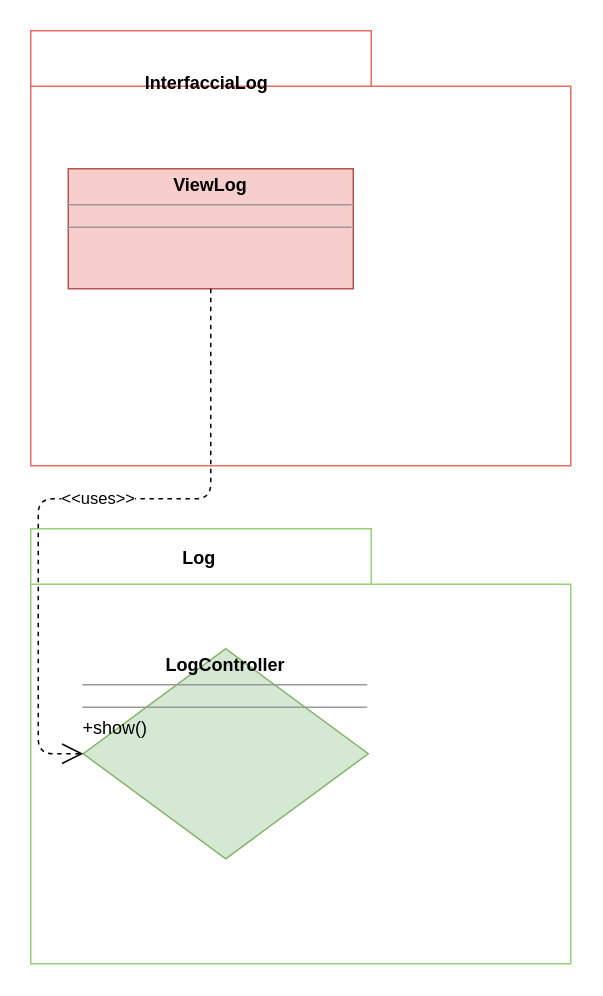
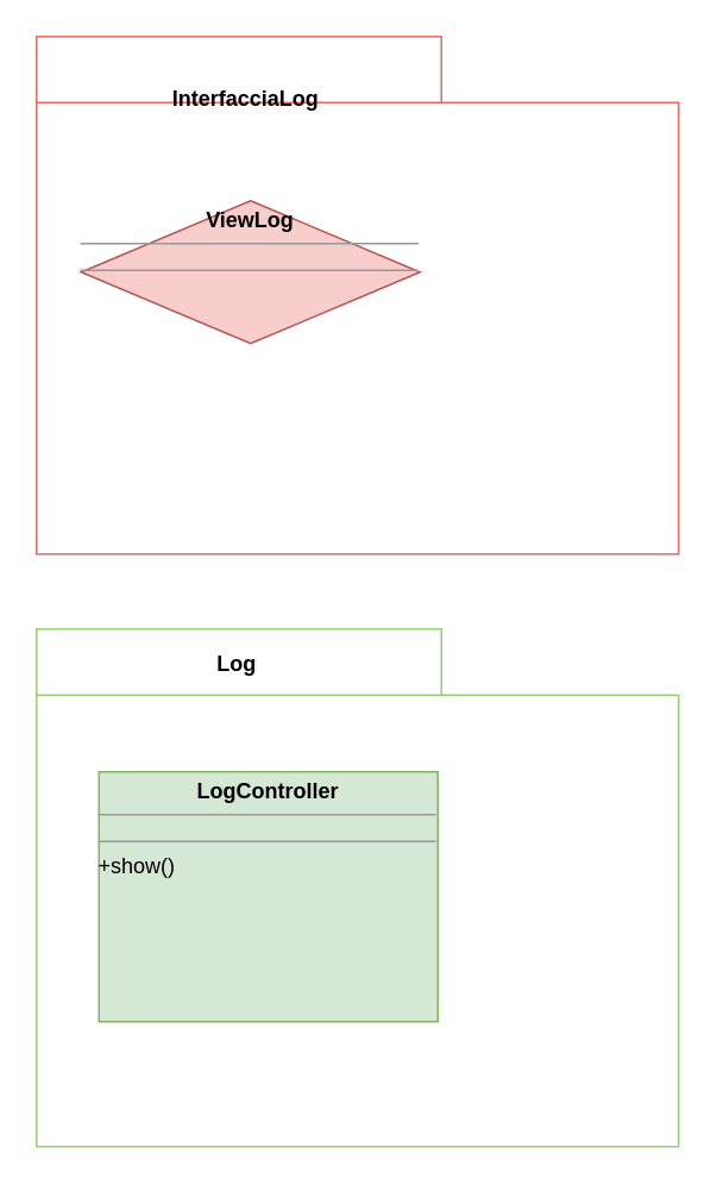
- <mxCell id="4" value="&lt;p style=&quot;margin: 0px ; margin-top: 4px ; text-align: center&quot;&gt;&lt;b&gt;ViewLog&lt;/b&gt;&lt;br&gt;&lt;/p&gt;&lt;hr size=&quot;1&quot;&gt;&lt;div style=&quot;height: 2px&quot;&gt;&lt;/div&gt;&lt;hr size=&quot;1&quot;&gt;&lt;div style=&quot;height: 2px&quot;&gt;&lt;/div&gt;" style="verticalAlign=top;align=left;overflow=fill;fontSize=12;fontFamily=Helvetica;html=1;fillColor=#f8cecc;strokeColor=#b85450;" parent="1" vertex="1"><mxGeometry x="45" y="112" width="190" height="80" as="geometry" /></mxCell>
+ <mxCell id="4" value="&lt;p style=&quot;margin: 0px ; margin-top: 4px ; text-align: center&quot;&gt;&lt;b&gt;ViewLog&lt;/b&gt;&lt;br&gt;&lt;/p&gt;&lt;hr size=&quot;1&quot;&gt;&lt;div style=&quot;height: 2px&quot;&gt;&lt;/div&gt;&lt;hr size=&quot;1&quot;&gt;&lt;div style=&quot;height: 2px&quot;&gt;&lt;/div&gt;" style="rhombus;verticalAlign=top;align=left;overflow=fill;fontSize=12;fontFamily=Helvetica;html=1;fillColor=#f8cecc;strokeColor=#b85450;" parent="1" vertex="1"><mxGeometry x="45" y="112" width="190" height="80" as="geometry" /></mxCell>
- <mxCell id="8" value="&amp;lt;&amp;lt;uses&amp;gt;&amp;gt;" style="endArrow=open;endSize=12;dashed=1;html=1;fontColor=#000000;exitX=0.5;exitY=1;exitDx=0;exitDy=0;entryX=0;entryY=0.5;entryDx=0;entryDy=0;edgeStyle=orthogonalEdgeStyle;" parent="1" source="4" target="7" edge="1"><mxGeometry x="-0.055" width="160" relative="1" as="geometry"><mxPoint x="45" y="262" as="sourcePoint" /><mxPoint x="115" y="492" as="targetPoint" /><Array as="points"><mxPoint x="140" y="332" /><mxPoint x="25" y="332" /><mxPoint x="25" y="502" /></Array><mxPoint as="offset" /></mxGeometry></mxCell>
- <mxCell id="7" value="&lt;p style=&quot;margin: 0px ; margin-top: 4px ; text-align: center&quot;&gt;&lt;b&gt;LogController&lt;/b&gt;&lt;br&gt;&lt;/p&gt;&lt;hr size=&quot;1&quot;&gt;&lt;div style=&quot;height: 2px&quot;&gt;&lt;/div&gt;&lt;hr size=&quot;1&quot;&gt;&lt;div style=&quot;height: 2px&quot;&gt;+show()&lt;/div&gt;&lt;div style=&quot;height: 2px&quot;&gt;&lt;br&gt;&lt;/div&gt;" style="rhombus;verticalAlign=top;align=left;overflow=fill;fontSize=12;fontFamily=Helvetica;html=1;fillColor=#D5E8D4;strokeColor=#82b366;" parent="1" vertex="1"><mxGeometry x="55" y="432" width="190" height="140" as="geometry" /></mxCell>
+ <mxCell id="7" value="&lt;p style=&quot;margin: 0px ; margin-top: 4px ; text-align: center&quot;&gt;&lt;b&gt;LogController&lt;/b&gt;&lt;br&gt;&lt;/p&gt;&lt;hr size=&quot;1&quot;&gt;&lt;div style=&quot;height: 2px&quot;&gt;&lt;/div&gt;&lt;hr size=&quot;1&quot;&gt;&lt;div style=&quot;height: 2px&quot;&gt;+show()&lt;/div&gt;&lt;div style=&quot;height: 2px&quot;&gt;&lt;br&gt;&lt;/div&gt;" style="verticalAlign=top;align=left;overflow=fill;fontSize=12;fontFamily=Helvetica;html=1;fillColor=#D5E8D4;strokeColor=#82b366;" parent="1" vertex="1"><mxGeometry x="55" y="432" width="190" height="140" as="geometry" /></mxCell>
